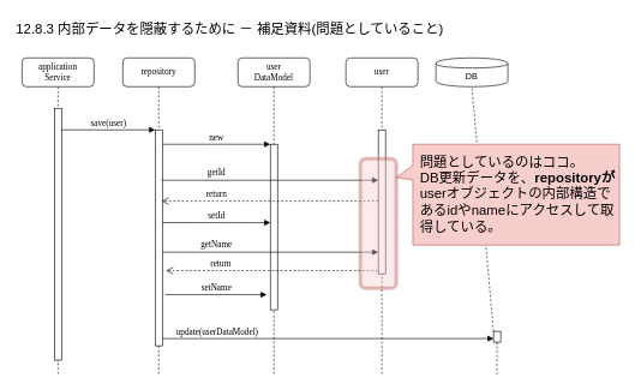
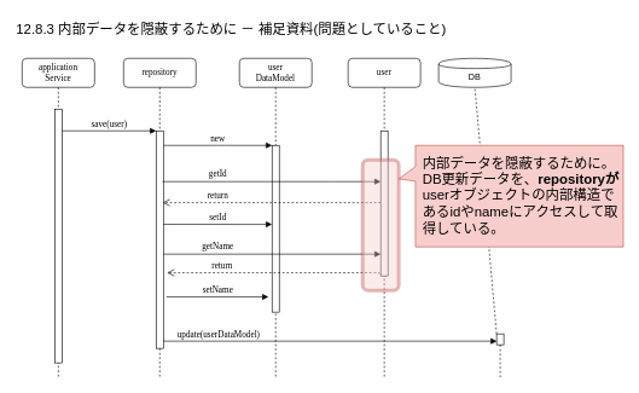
- <mxCell id="25" value="問題としているのはココ。&lt;br&gt;DB更新データを、&lt;b&gt;repositoryが&lt;/b&gt;userオブジェクトの内部構造であるidやnameにアクセスして取得している。" style="shape=callout;whiteSpace=wrap;html=1;perimeter=calloutPerimeter;glass=0;strokeWidth=1;fillColor=#f8cecc;fontSize=19;align=left;direction=south;strokeColor=#b85450;spacingLeft=8;size=23;position=0.21;position2=0.33;" vertex="1" parent="1"><mxGeometry x="550" y="200" width="310" height="140" as="geometry" /></mxCell>
+ <mxCell id="25" value="内部データを隠蔽するために。&lt;br&gt;DB更新データを、&lt;b&gt;repositoryが&lt;/b&gt;userオブジェクトの内部構造であるidやnameにアクセスして取得している。" style="shape=callout;whiteSpace=wrap;html=1;perimeter=calloutPerimeter;glass=0;strokeWidth=1;fillColor=#f8cecc;fontSize=19;align=left;direction=south;strokeColor=#b85450;spacingLeft=8;size=23;position=0.21;position2=0.33;" vertex="1" parent="1"><mxGeometry x="550" y="200" width="310" height="140" as="geometry" /></mxCell>
